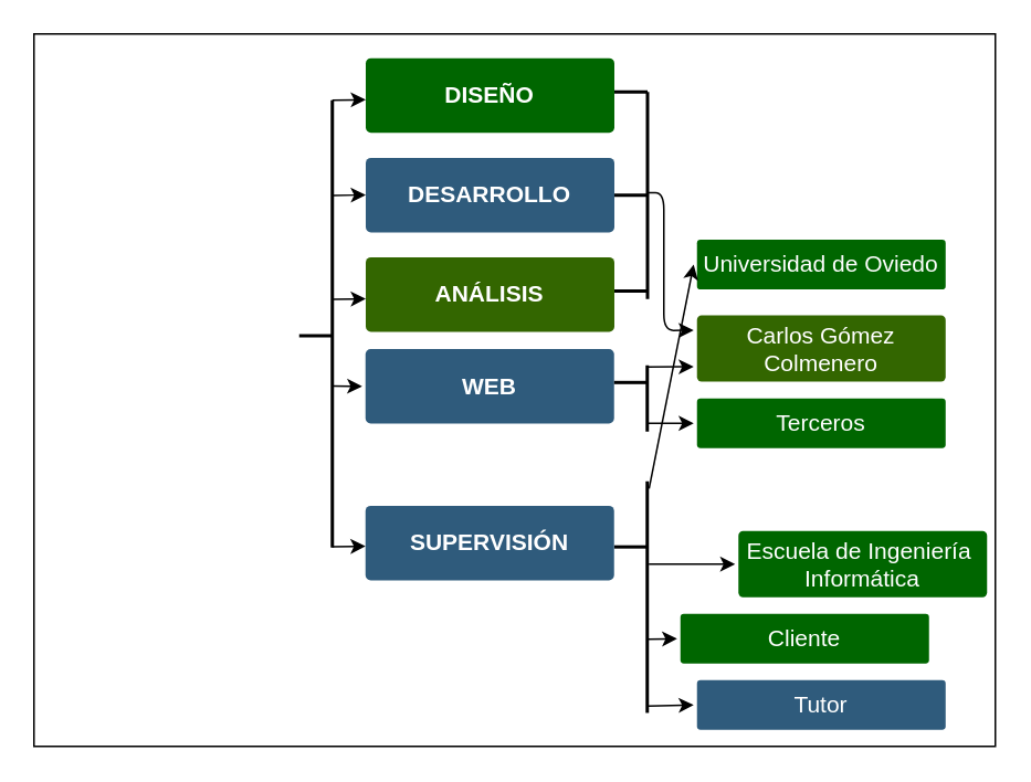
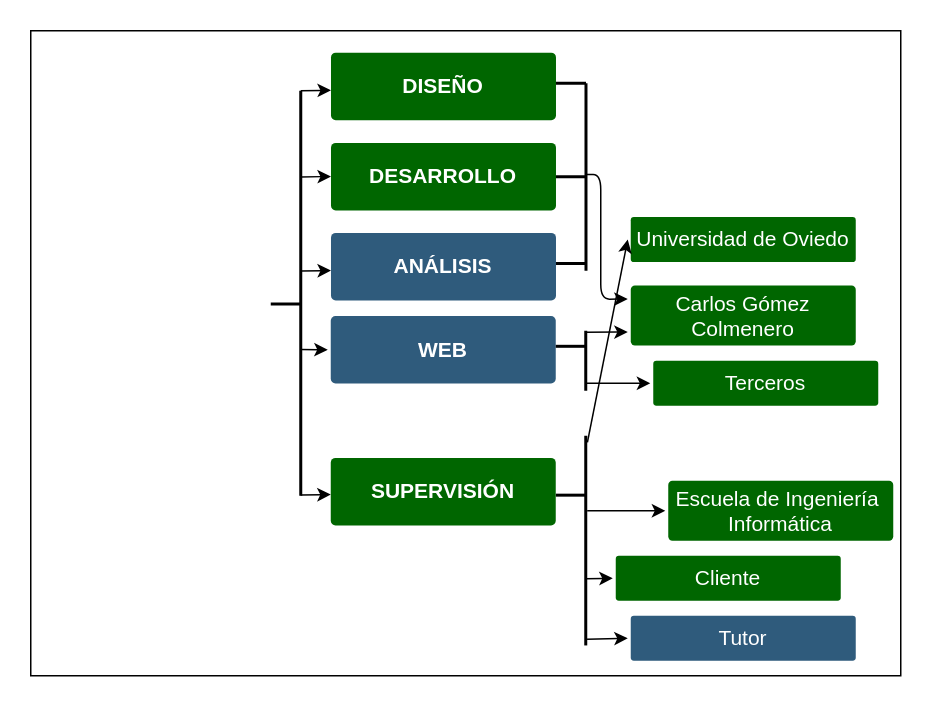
- <mxCell id="27" value="DESARROLLO" style="rounded=1;whiteSpace=wrap;html=1;shadow=0;labelBackgroundColor=none;strokeColor=none;strokeWidth=3;fillColor=#2F5B7C;fontFamily=Helvetica;fontSize=14;fontColor=#FFFFFF;align=center;spacing=5;fontStyle=1;arcSize=7;perimeterSpacing=2;" parent="1" vertex="1"><mxGeometry x="220.16" y="94.8" width="150" height="45" as="geometry" /></mxCell>
+ <mxCell id="27" value="DESARROLLO" style="rounded=1;whiteSpace=wrap;html=1;shadow=0;labelBackgroundColor=none;strokeColor=none;strokeWidth=3;fillColor=#006600;fontFamily=Helvetica;fontSize=14;fontColor=#FFFFFF;align=center;spacing=5;fontStyle=1;arcSize=7;perimeterSpacing=2;" parent="1" vertex="1"><mxGeometry x="220.16" y="94.8" width="150" height="45" as="geometry" /></mxCell>
- <mxCell id="28" value="ANÁLISIS" style="rounded=1;whiteSpace=wrap;html=1;shadow=0;labelBackgroundColor=none;strokeColor=none;strokeWidth=3;fillColor=#336600;fontFamily=Helvetica;fontSize=14;fontColor=#FFFFFF;align=center;spacing=5;fontStyle=1;arcSize=7;perimeterSpacing=2;" parent="1" vertex="1"><mxGeometry x="220.16" y="154.8" width="150" height="45" as="geometry" /></mxCell>
+ <mxCell id="28" value="ANÁLISIS" style="rounded=1;whiteSpace=wrap;html=1;shadow=0;labelBackgroundColor=none;strokeColor=none;strokeWidth=3;fillColor=#2F5B7C;fontFamily=Helvetica;fontSize=14;fontColor=#FFFFFF;align=center;spacing=5;fontStyle=1;arcSize=7;perimeterSpacing=2;" parent="1" vertex="1"><mxGeometry x="220.16" y="154.8" width="150" height="45" as="geometry" /></mxCell>
- <mxCell id="23" value="Carlos Gómez Colmenero" style="rounded=1;whiteSpace=wrap;html=1;shadow=0;labelBackgroundColor=none;strokeColor=none;strokeWidth=3;fillColor=#336600;fontFamily=Helvetica;fontSize=14;fontColor=#FFFFFF;align=center;spacing=5;fontStyle=0;arcSize=7;perimeterSpacing=2;" parent="1" vertex="1"><mxGeometry x="420" y="189.8" width="150" height="40" as="geometry" /></mxCell>
+ <mxCell id="23" value="Carlos Gómez Colmenero" style="rounded=1;whiteSpace=wrap;html=1;shadow=0;labelBackgroundColor=none;strokeColor=none;strokeWidth=3;fillColor=#006600;fontFamily=Helvetica;fontSize=14;fontColor=#FFFFFF;align=center;spacing=5;fontStyle=0;arcSize=7;perimeterSpacing=2;" parent="1" vertex="1"><mxGeometry x="420" y="189.8" width="150" height="40" as="geometry" /></mxCell>
- <mxCell id="15" value="Terceros" style="rounded=1;whiteSpace=wrap;html=1;shadow=0;labelBackgroundColor=none;strokeColor=none;strokeWidth=3;fillColor=#006600;fontFamily=Helvetica;fontSize=14;fontColor=#FFFFFF;align=center;spacing=5;fontStyle=0;arcSize=7;perimeterSpacing=2;" parent="1" vertex="1"><mxGeometry x="420" y="240" width="150" height="30" as="geometry" /></mxCell>
+ <mxCell id="15" value="Terceros" style="rounded=1;whiteSpace=wrap;html=1;shadow=0;labelBackgroundColor=none;strokeColor=none;strokeWidth=3;fillColor=#006600;fontFamily=Helvetica;fontSize=14;fontColor=#FFFFFF;align=center;spacing=5;fontStyle=0;arcSize=7;perimeterSpacing=2;" parent="1" vertex="1"><mxGeometry x="435" y="240" width="150" height="30" as="geometry" /></mxCell>
- <mxCell id="29" value="SUPERVISIÓN" style="rounded=1;whiteSpace=wrap;html=1;shadow=0;labelBackgroundColor=none;strokeColor=none;strokeWidth=3;fillColor=#2F5B7C;fontFamily=Helvetica;fontSize=14;fontColor=#FFFFFF;align=center;spacing=5;fontStyle=1;arcSize=7;perimeterSpacing=2;" parent="1" vertex="1"><mxGeometry x="220" y="304.8" width="150" height="45" as="geometry" /></mxCell>
+ <mxCell id="29" value="SUPERVISIÓN" style="rounded=1;whiteSpace=wrap;html=1;shadow=0;labelBackgroundColor=none;strokeColor=none;strokeWidth=3;fillColor=#006600;fontFamily=Helvetica;fontSize=14;fontColor=#FFFFFF;align=center;spacing=5;fontStyle=1;arcSize=7;perimeterSpacing=2;" parent="1" vertex="1"><mxGeometry x="220" y="304.8" width="150" height="45" as="geometry" /></mxCell>
